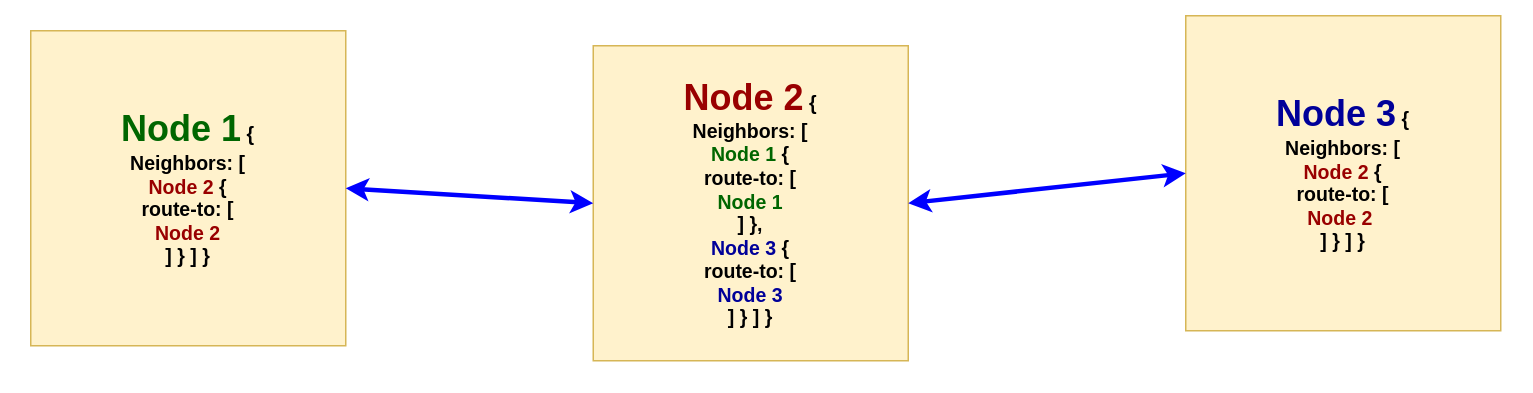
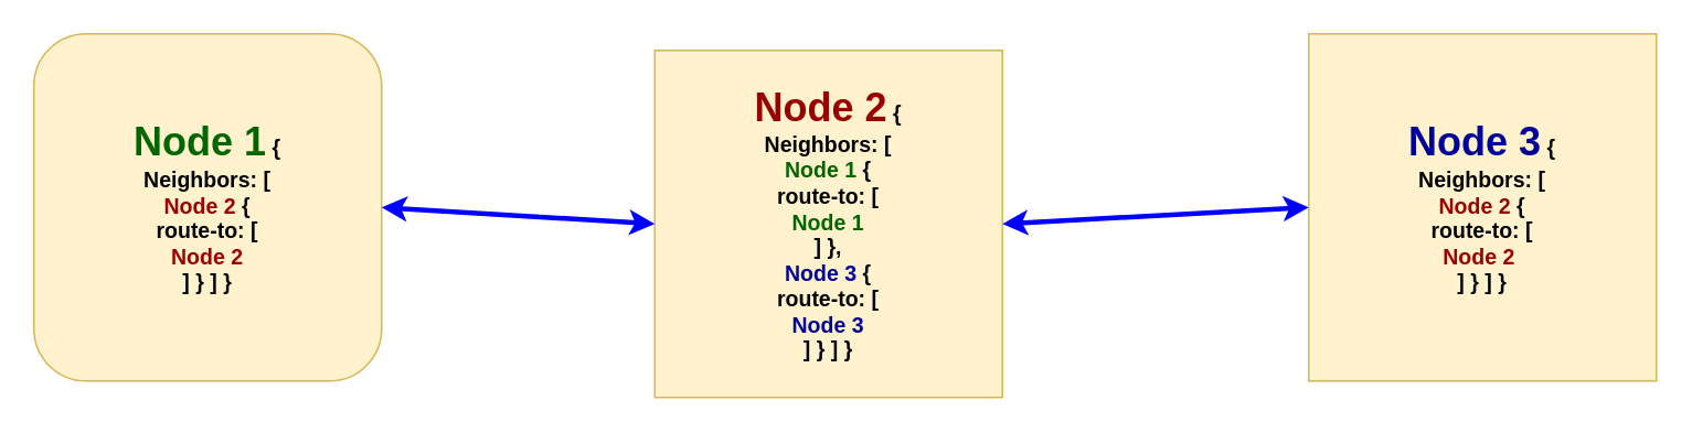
- <mxCell id="4" value="&lt;b style=&quot;&quot;&gt;&lt;font color=&quot;#000099&quot; style=&quot;font-size: 24px;&quot;&gt;Node 3&lt;/font&gt;&lt;span style=&quot;font-size: 13px;&quot;&gt;&amp;nbsp;{&lt;/span&gt;&lt;/b&gt;&lt;div style=&quot;font-size: 13px;&quot;&gt;&lt;b style=&quot;&quot;&gt;&lt;font style=&quot;font-size: 13px;&quot;&gt;Neighbors: [&lt;/font&gt;&lt;/b&gt;&lt;/div&gt;&lt;div style=&quot;font-size: 13px;&quot;&gt;&lt;b style=&quot;background-color: initial;&quot;&gt;&lt;font color=&quot;#990000&quot;&gt;Node 2&lt;/font&gt;&lt;/b&gt;&lt;b&gt;&lt;font style=&quot;font-size: 13px;&quot;&gt;&amp;nbsp;{&lt;/font&gt;&lt;/b&gt;&lt;/div&gt;&lt;div style=&quot;font-size: 13px;&quot;&gt;&lt;b&gt;&lt;font style=&quot;font-size: 13px;&quot;&gt;route-to: [&lt;/font&gt;&lt;/b&gt;&lt;/div&gt;&lt;div style=&quot;font-size: 13px;&quot;&gt;&lt;b style=&quot;background-color: initial;&quot;&gt;&lt;font color=&quot;#990000&quot;&gt;Node 2&lt;/font&gt;&lt;/b&gt;&lt;font style=&quot;background-color: initial;&quot;&gt;&lt;b&gt;&amp;nbsp;&lt;/b&gt;&lt;/font&gt;&lt;/div&gt;&lt;div style=&quot;font-size: 13px;&quot;&gt;&lt;b style=&quot;background-color: initial;&quot;&gt;]&amp;nbsp;&lt;/b&gt;&lt;b style=&quot;background-color: initial;&quot;&gt;}&lt;/b&gt;&lt;b style=&quot;background-color: initial;&quot;&gt;&amp;nbsp;&lt;/b&gt;&lt;font style=&quot;background-color: initial;&quot;&gt;&lt;b style=&quot;background-color: initial;&quot;&gt;]&amp;nbsp;&lt;/b&gt;&lt;/font&gt;&lt;b style=&quot;background-color: initial;&quot;&gt;}&lt;/b&gt;&lt;/div&gt;" style="whiteSpace=wrap;html=1;aspect=fixed;fillColor=#fff2cc;strokeColor=#d6b656;" vertex="1" parent="1"><mxGeometry x="790" y="10" width="210" height="210" as="geometry" /></mxCell>
+ <mxCell id="4" value="&lt;b style=&quot;&quot;&gt;&lt;font color=&quot;#000099&quot; style=&quot;font-size: 24px;&quot;&gt;Node 3&lt;/font&gt;&lt;span style=&quot;font-size: 13px;&quot;&gt;&amp;nbsp;{&lt;/span&gt;&lt;/b&gt;&lt;div style=&quot;font-size: 13px;&quot;&gt;&lt;b style=&quot;&quot;&gt;&lt;font style=&quot;font-size: 13px;&quot;&gt;Neighbors: [&lt;/font&gt;&lt;/b&gt;&lt;/div&gt;&lt;div style=&quot;font-size: 13px;&quot;&gt;&lt;b style=&quot;background-color: initial;&quot;&gt;&lt;font color=&quot;#990000&quot;&gt;Node 2&lt;/font&gt;&lt;/b&gt;&lt;b&gt;&lt;font style=&quot;font-size: 13px;&quot;&gt;&amp;nbsp;{&lt;/font&gt;&lt;/b&gt;&lt;/div&gt;&lt;div style=&quot;font-size: 13px;&quot;&gt;&lt;b&gt;&lt;font style=&quot;font-size: 13px;&quot;&gt;route-to: [&lt;/font&gt;&lt;/b&gt;&lt;/div&gt;&lt;div style=&quot;font-size: 13px;&quot;&gt;&lt;b style=&quot;background-color: initial;&quot;&gt;&lt;font color=&quot;#990000&quot;&gt;Node 2&lt;/font&gt;&lt;/b&gt;&lt;font style=&quot;background-color: initial;&quot;&gt;&lt;b&gt;&amp;nbsp;&lt;/b&gt;&lt;/font&gt;&lt;/div&gt;&lt;div style=&quot;font-size: 13px;&quot;&gt;&lt;b style=&quot;background-color: initial;&quot;&gt;]&amp;nbsp;&lt;/b&gt;&lt;b style=&quot;background-color: initial;&quot;&gt;}&lt;/b&gt;&lt;b style=&quot;background-color: initial;&quot;&gt;&amp;nbsp;&lt;/b&gt;&lt;font style=&quot;background-color: initial;&quot;&gt;&lt;b style=&quot;background-color: initial;&quot;&gt;]&amp;nbsp;&lt;/b&gt;&lt;/font&gt;&lt;b style=&quot;background-color: initial;&quot;&gt;}&lt;/b&gt;&lt;/div&gt;" style="whiteSpace=wrap;html=1;aspect=fixed;fillColor=#fff2cc;strokeColor=#d6b656;" vertex="1" parent="1"><mxGeometry x="790" y="20" width="210" height="210" as="geometry" /></mxCell>
- <mxCell id="2" value="&lt;b&gt;&lt;font color=&quot;#006600&quot; style=&quot;font-size: 24px;&quot;&gt;Node 1&lt;/font&gt;&lt;span style=&quot;font-size: 13px;&quot;&gt;&amp;nbsp;{&lt;/span&gt;&lt;/b&gt;&lt;div style=&quot;font-size: 13px;&quot;&gt;&lt;b style=&quot;&quot;&gt;&lt;font style=&quot;font-size: 13px;&quot;&gt;Neighbors: [&lt;/font&gt;&lt;/b&gt;&lt;/div&gt;&lt;div style=&quot;font-size: 13px;&quot;&gt;&lt;b&gt;&lt;font style=&quot;font-size: 13px;&quot;&gt;&lt;font color=&quot;#990000&quot; style=&quot;font-size: 13px;&quot;&gt;Node 2&lt;/font&gt;&lt;font style=&quot;font-size: 13px;&quot; color=&quot;#006600&quot;&gt; &lt;/font&gt;{&lt;/font&gt;&lt;/b&gt;&lt;/div&gt;&lt;div style=&quot;font-size: 13px;&quot;&gt;&lt;b&gt;&lt;font style=&quot;font-size: 13px;&quot;&gt;route-to: [&lt;/font&gt;&lt;/b&gt;&lt;/div&gt;&lt;div style=&quot;font-size: 13px;&quot;&gt;&lt;b&gt;&lt;font color=&quot;#990000&quot; style=&quot;font-size: 13px;&quot;&gt;Node 2&lt;/font&gt;&lt;/b&gt;&lt;/div&gt;&lt;div style=&quot;font-size: 13px;&quot;&gt;&lt;b style=&quot;background-color: initial;&quot;&gt;]&amp;nbsp;&lt;/b&gt;&lt;b style=&quot;background-color: initial;&quot;&gt;}&lt;/b&gt;&lt;b style=&quot;background-color: initial;&quot;&gt;&amp;nbsp;&lt;/b&gt;&lt;b style=&quot;background-color: initial;&quot;&gt;]&amp;nbsp;&lt;/b&gt;&lt;b style=&quot;background-color: initial;&quot;&gt;}&lt;/b&gt;&lt;/div&gt;" style="whiteSpace=wrap;html=1;aspect=fixed;fillColor=#fff2cc;strokeColor=#d6b656;" vertex="1" parent="1"><mxGeometry x="20" y="20" width="210" height="210" as="geometry" /></mxCell>
+ <mxCell id="2" value="&lt;b&gt;&lt;font color=&quot;#006600&quot; style=&quot;font-size: 24px;&quot;&gt;Node 1&lt;/font&gt;&lt;span style=&quot;font-size: 13px;&quot;&gt;&amp;nbsp;{&lt;/span&gt;&lt;/b&gt;&lt;div style=&quot;font-size: 13px;&quot;&gt;&lt;b style=&quot;&quot;&gt;&lt;font style=&quot;font-size: 13px;&quot;&gt;Neighbors: [&lt;/font&gt;&lt;/b&gt;&lt;/div&gt;&lt;div style=&quot;font-size: 13px;&quot;&gt;&lt;b&gt;&lt;font style=&quot;font-size: 13px;&quot;&gt;&lt;font color=&quot;#990000&quot; style=&quot;font-size: 13px;&quot;&gt;Node 2&lt;/font&gt;&lt;font style=&quot;font-size: 13px;&quot; color=&quot;#006600&quot;&gt; &lt;/font&gt;{&lt;/font&gt;&lt;/b&gt;&lt;/div&gt;&lt;div style=&quot;font-size: 13px;&quot;&gt;&lt;b&gt;&lt;font style=&quot;font-size: 13px;&quot;&gt;route-to: [&lt;/font&gt;&lt;/b&gt;&lt;/div&gt;&lt;div style=&quot;font-size: 13px;&quot;&gt;&lt;b&gt;&lt;font color=&quot;#990000&quot; style=&quot;font-size: 13px;&quot;&gt;Node 2&lt;/font&gt;&lt;/b&gt;&lt;/div&gt;&lt;div style=&quot;font-size: 13px;&quot;&gt;&lt;b style=&quot;background-color: initial;&quot;&gt;]&amp;nbsp;&lt;/b&gt;&lt;b style=&quot;background-color: initial;&quot;&gt;}&lt;/b&gt;&lt;b style=&quot;background-color: initial;&quot;&gt;&amp;nbsp;&lt;/b&gt;&lt;b style=&quot;background-color: initial;&quot;&gt;]&amp;nbsp;&lt;/b&gt;&lt;b style=&quot;background-color: initial;&quot;&gt;}&lt;/b&gt;&lt;/div&gt;" style="whiteSpace=wrap;html=1;aspect=fixed;fillColor=#fff2cc;strokeColor=#d6b656;rounded=1;" vertex="1" parent="1"><mxGeometry x="20" y="20" width="210" height="210" as="geometry" /></mxCell>
